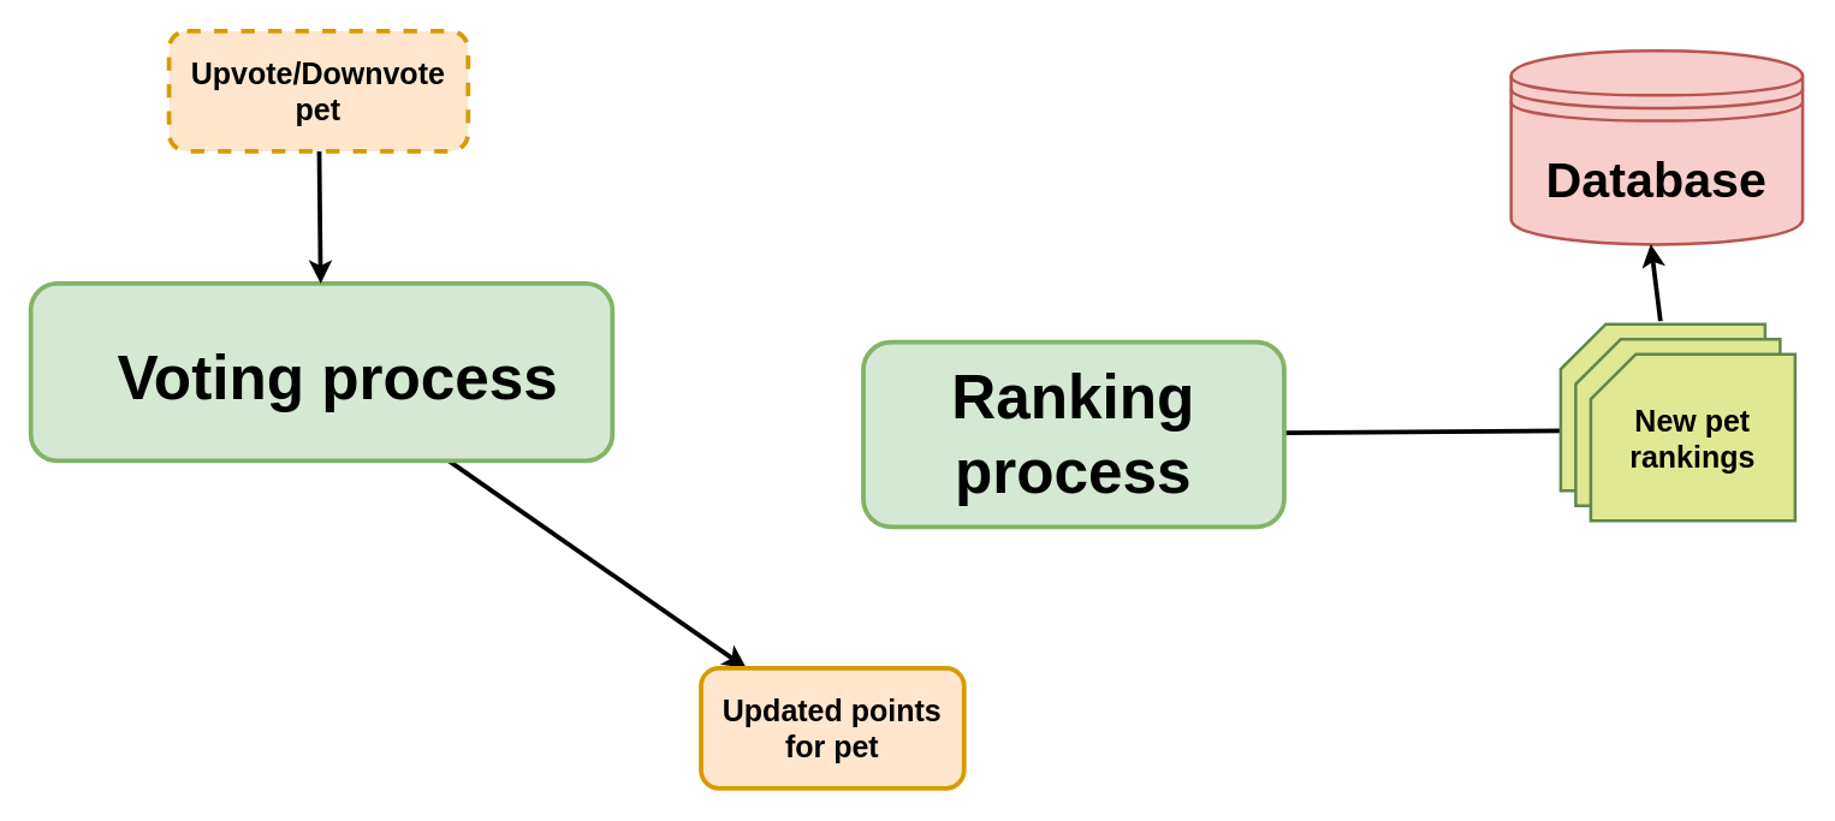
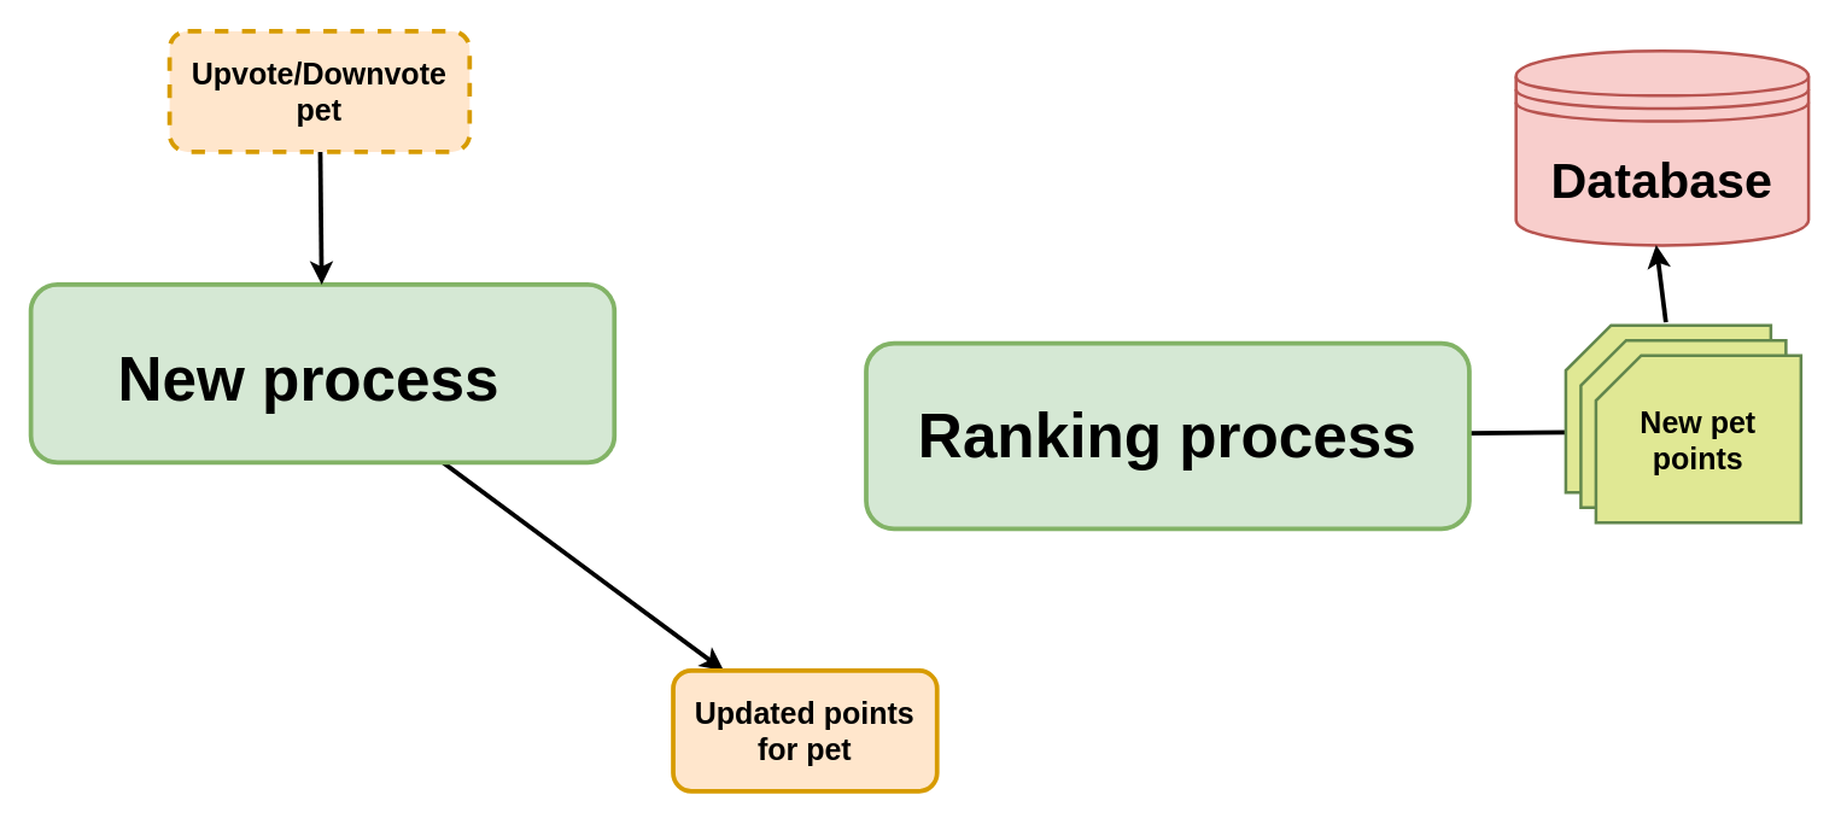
- <mxCell id="4" value="&lt;br&gt;&lt;div style=&quot;font-size: 41px&quot; align=&quot;left&quot;&gt;&lt;font style=&quot;font-size: 41px&quot;&gt;&lt;b&gt;Voting process &lt;br&gt;&lt;/b&gt;&lt;/font&gt;&lt;/div&gt;" style="text;html=1;strokeColor=none;fillColor=none;align=left;verticalAlign=middle;whiteSpace=wrap;rounded=0;" vertex="1" parent="1"><mxGeometry x="76" y="234" width="440" height="20" as="geometry" /></mxCell>
+ <mxCell id="4" value="&lt;br&gt;&lt;div style=&quot;font-size: 41px&quot; align=&quot;left&quot;&gt;&lt;font style=&quot;font-size: 41px&quot;&gt;&lt;b&gt;New process &lt;br&gt;&lt;/b&gt;&lt;/font&gt;&lt;/div&gt;" style="text;html=1;strokeColor=none;fillColor=none;align=left;verticalAlign=middle;whiteSpace=wrap;rounded=0;" vertex="1" parent="1"><mxGeometry x="76" y="234" width="440" height="20" as="geometry" /></mxCell>
- <mxCell id="6" value="&lt;font style=&quot;font-size: 41px&quot;&gt;&lt;b&gt;Ranking process&lt;/b&gt;&lt;/font&gt;" style="rounded=1;whiteSpace=wrap;html=1;fillColor=#d5e8d4;strokeColor=#82b366;strokeWidth=3;" vertex="1" parent="1"><mxGeometry x="574" y="227" width="280" height="123" as="geometry" /></mxCell>
+ <mxCell id="6" value="&lt;font style=&quot;font-size: 41px&quot;&gt;&lt;b&gt;Ranking process&lt;/b&gt;&lt;/font&gt;" style="rounded=1;whiteSpace=wrap;html=1;fillColor=#d5e8d4;strokeColor=#82b366;strokeWidth=3;" vertex="1" parent="1"><mxGeometry x="574" y="227" width="400" height="123" as="geometry" /></mxCell>
- <mxCell id="15" value="&lt;font style=&quot;font-size: 20px&quot;&gt;&lt;b&gt;&lt;font style=&quot;font-size: 20px&quot;&gt;New pet rankings&lt;br&gt;&lt;/font&gt;&lt;/b&gt;&lt;/font&gt;" style="shape=card;whiteSpace=wrap;html=1;strokeColor=#62874D;strokeWidth=2;fillColor=#E0E894;" vertex="1" parent="12"><mxGeometry x="20" y="20" width="136" height="111" as="geometry" /></mxCell>
+ <mxCell id="15" value="&lt;font style=&quot;font-size: 20px&quot;&gt;&lt;b&gt;&lt;font style=&quot;font-size: 20px&quot;&gt;New pet points&lt;br&gt;&lt;/font&gt;&lt;/b&gt;&lt;/font&gt;" style="shape=card;whiteSpace=wrap;html=1;strokeColor=#62874D;strokeWidth=2;fillColor=#E0E894;" vertex="1" parent="12"><mxGeometry x="20" y="20" width="136" height="111" as="geometry" /></mxCell>
- <mxCell id="9" value="&lt;font style=&quot;font-size: 20px&quot;&gt;&lt;b&gt;&lt;font style=&quot;font-size: 20px&quot;&gt;Updated points for pet&lt;br&gt;&lt;/font&gt;&lt;/b&gt;&lt;/font&gt;" style="rounded=1;whiteSpace=wrap;html=1;strokeColor=#d79b00;strokeWidth=3;fillColor=#ffe6cc;" vertex="1" parent="1"><mxGeometry x="466" y="444" width="175" height="80" as="geometry" /></mxCell>
+ <mxCell id="9" value="&lt;font style=&quot;font-size: 20px&quot;&gt;&lt;b&gt;&lt;font style=&quot;font-size: 20px&quot;&gt;Updated points for pet&lt;br&gt;&lt;/font&gt;&lt;/b&gt;&lt;/font&gt;" style="rounded=1;whiteSpace=wrap;html=1;strokeColor=#d79b00;strokeWidth=3;fillColor=#ffe6cc;" vertex="1" parent="1"><mxGeometry x="446" y="444" width="175" height="80" as="geometry" /></mxCell>
